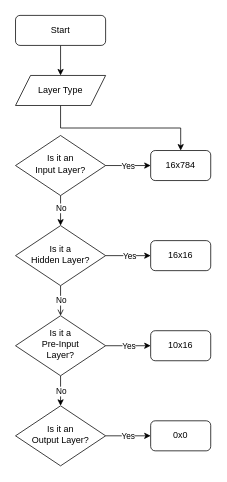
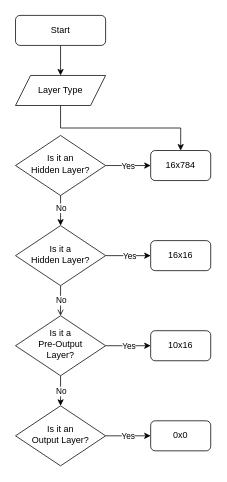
- <mxCell id="8" value="&lt;div style=&quot;&quot;&gt;&lt;span style=&quot;background-color: initial;&quot;&gt;Is it an&lt;/span&gt;&lt;/div&gt;&lt;div style=&quot;&quot;&gt;&lt;span style=&quot;background-color: initial;&quot;&gt;Input Layer?&lt;/span&gt;&lt;/div&gt;" style="rhombus;whiteSpace=wrap;html=1;shadow=0;fontFamily=Helvetica;fontSize=12;align=center;strokeWidth=1;spacing=6;spacingTop=-4;" vertex="1" parent="1"><mxGeometry x="20" y="180" width="120" height="80" as="geometry" /></mxCell>
+ <mxCell id="8" value="&lt;div style=&quot;&quot;&gt;&lt;span style=&quot;background-color: initial;&quot;&gt;Is it an&lt;/span&gt;&lt;/div&gt;&lt;div style=&quot;&quot;&gt;&lt;span style=&quot;background-color: initial;&quot;&gt;Hidden Layer?&lt;/span&gt;&lt;/div&gt;" style="rhombus;whiteSpace=wrap;html=1;shadow=0;fontFamily=Helvetica;fontSize=12;align=center;strokeWidth=1;spacing=6;spacingTop=-4;" vertex="1" parent="1"><mxGeometry x="20" y="180" width="120" height="80" as="geometry" /></mxCell>
- <mxCell id="22" value="&lt;div style=&quot;&quot;&gt;&lt;span style=&quot;background-color: initial;&quot;&gt;Is it a&lt;/span&gt;&lt;/div&gt;&lt;div style=&quot;&quot;&gt;&lt;span style=&quot;background-color: initial;&quot;&gt;Pre-Input&lt;/span&gt;&lt;/div&gt;&lt;div style=&quot;&quot;&gt;&lt;span style=&quot;background-color: initial;&quot;&gt;Layer?&lt;/span&gt;&lt;/div&gt;" style="rhombus;whiteSpace=wrap;html=1;shadow=0;fontFamily=Helvetica;fontSize=12;align=center;strokeWidth=1;spacing=6;spacingTop=-4;" vertex="1" parent="1"><mxGeometry x="20" y="420" width="120" height="80" as="geometry" /></mxCell>
+ <mxCell id="22" value="&lt;div style=&quot;&quot;&gt;&lt;span style=&quot;background-color: initial;&quot;&gt;Is it a&lt;/span&gt;&lt;/div&gt;&lt;div style=&quot;&quot;&gt;&lt;span style=&quot;background-color: initial;&quot;&gt;Pre-Output&lt;/span&gt;&lt;/div&gt;&lt;div style=&quot;&quot;&gt;&lt;span style=&quot;background-color: initial;&quot;&gt;Layer?&lt;/span&gt;&lt;/div&gt;" style="rhombus;whiteSpace=wrap;html=1;shadow=0;fontFamily=Helvetica;fontSize=12;align=center;strokeWidth=1;spacing=6;spacingTop=-4;" vertex="1" parent="1"><mxGeometry x="20" y="420" width="120" height="80" as="geometry" /></mxCell>
